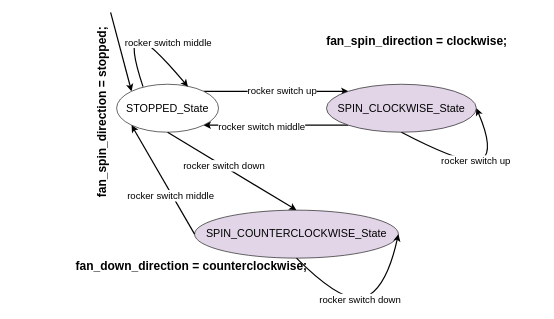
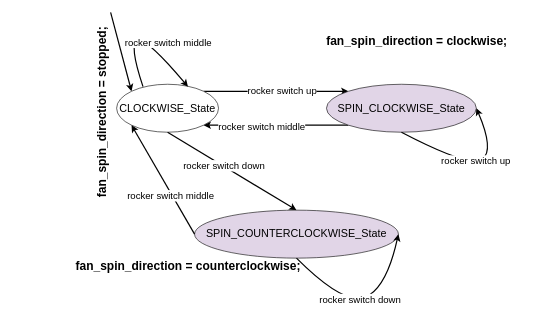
- <mxCell id="4" value="&lt;font style=&quot;font-size: 18px&quot;&gt;STOPPED_State&lt;/font&gt;" style="ellipse;whiteSpace=wrap;html=1;" vertex="1" parent="1"><mxGeometry x="194" y="140" width="170" height="80" as="geometry" /></mxCell>
+ <mxCell id="4" value="&lt;font style=&quot;font-size: 18px&quot;&gt;CLOCKWISE_State&lt;/font&gt;" style="ellipse;whiteSpace=wrap;html=1;" vertex="1" parent="1"><mxGeometry x="194" y="140" width="170" height="80" as="geometry" /></mxCell>
- <mxCell id="19" value="&lt;font style=&quot;font-size: 20px&quot;&gt;&lt;b&gt;fan_down_direction = counterclockwise;&lt;/b&gt;&lt;/font&gt;" style="text;html=1;resizable=0;points=[];autosize=1;align=left;verticalAlign=top;spacingTop=-4;" vertex="1" parent="1"><mxGeometry x="124" y="429" width="390" height="20" as="geometry" /></mxCell>
+ <mxCell id="19" value="&lt;font style=&quot;font-size: 20px&quot;&gt;&lt;b&gt;fan_spin_direction = counterclockwise;&lt;/b&gt;&lt;/font&gt;" style="text;html=1;resizable=0;points=[];autosize=1;align=left;verticalAlign=top;spacingTop=-4;" vertex="1" parent="1"><mxGeometry x="124" y="429" width="390" height="20" as="geometry" /></mxCell>
